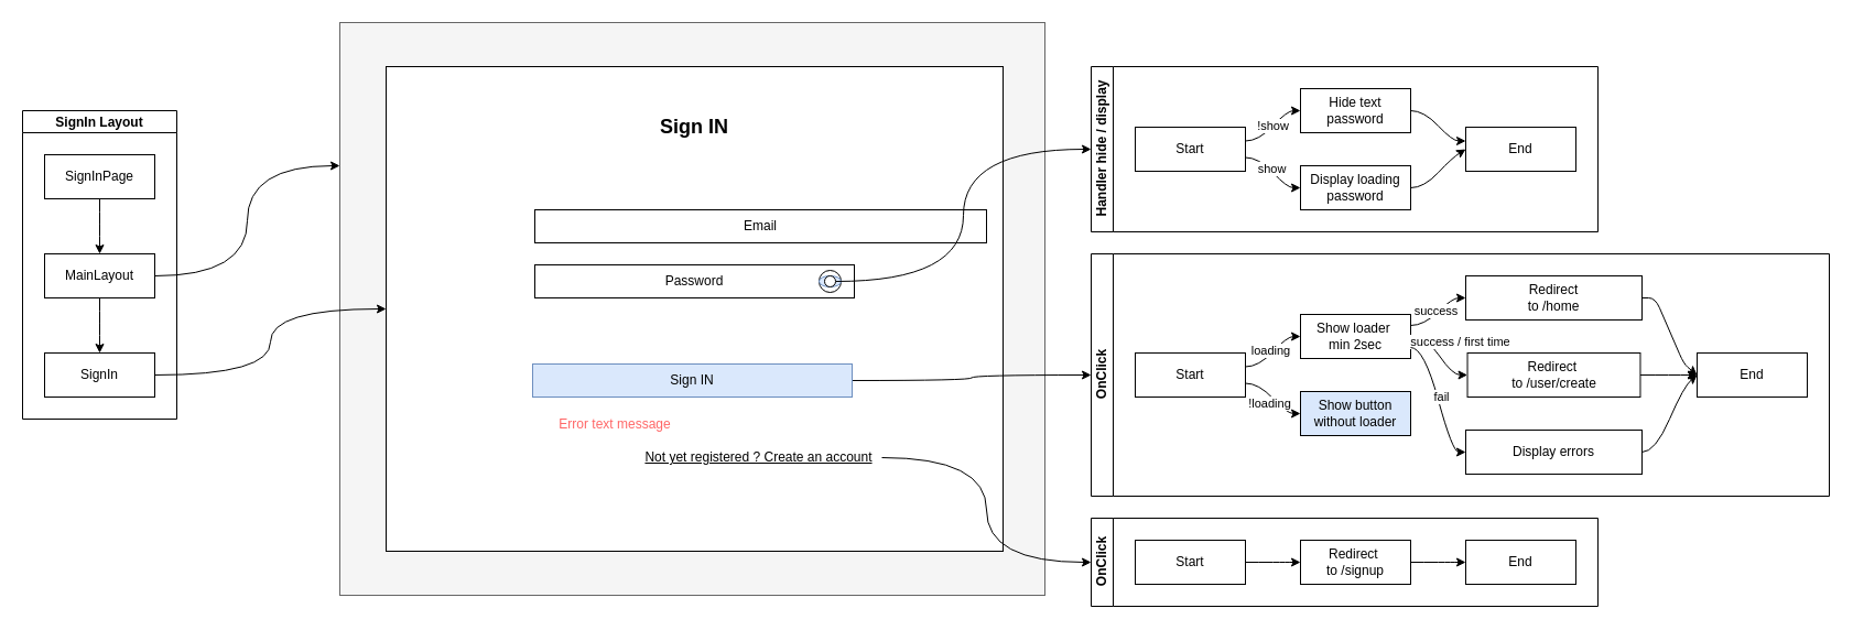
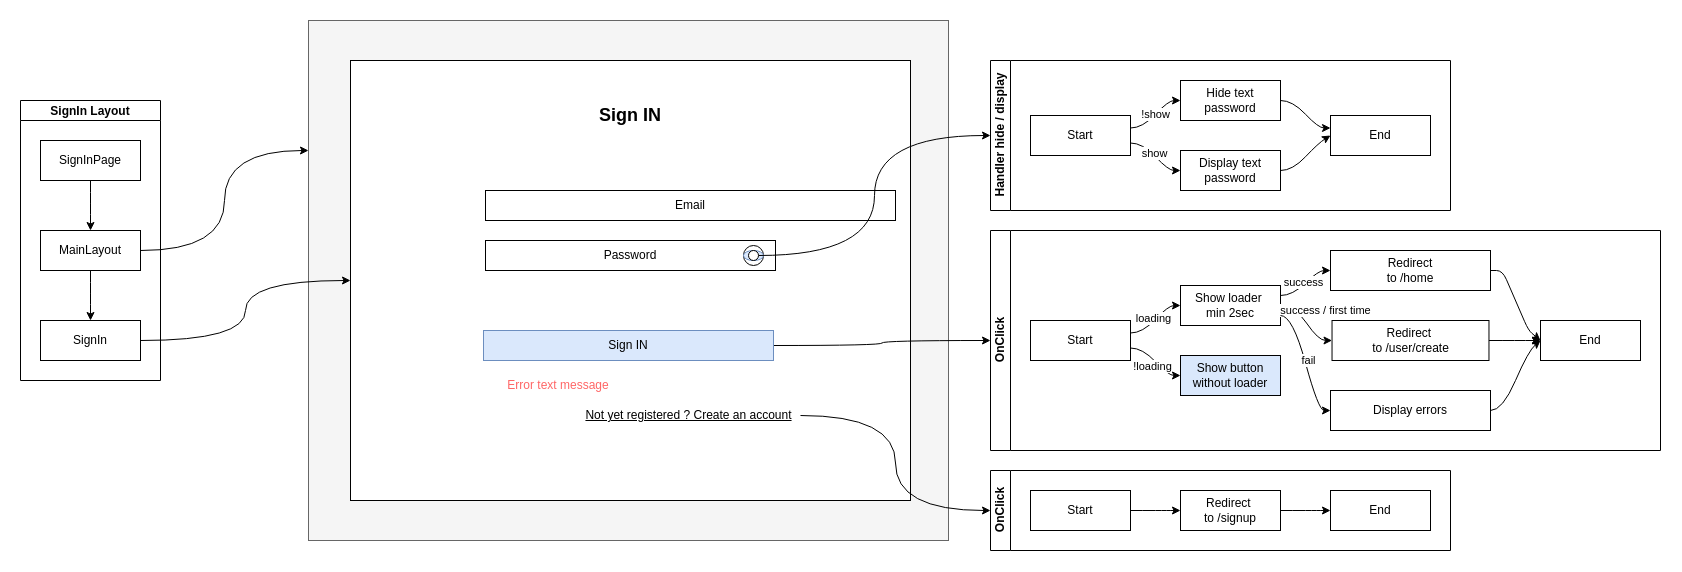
- <mxCell id="25" value="Display loading&lt;br&gt;password" style="whiteSpace=wrap;html=1;fontColor=#000000;" parent="16" vertex="1"><mxGeometry x="190" y="90" width="100" height="40" as="geometry" /></mxCell>
+ <mxCell id="25" value="Display text&lt;br&gt;password" style="whiteSpace=wrap;html=1;fontColor=#000000;" parent="16" vertex="1"><mxGeometry x="190" y="90" width="100" height="40" as="geometry" /></mxCell>
